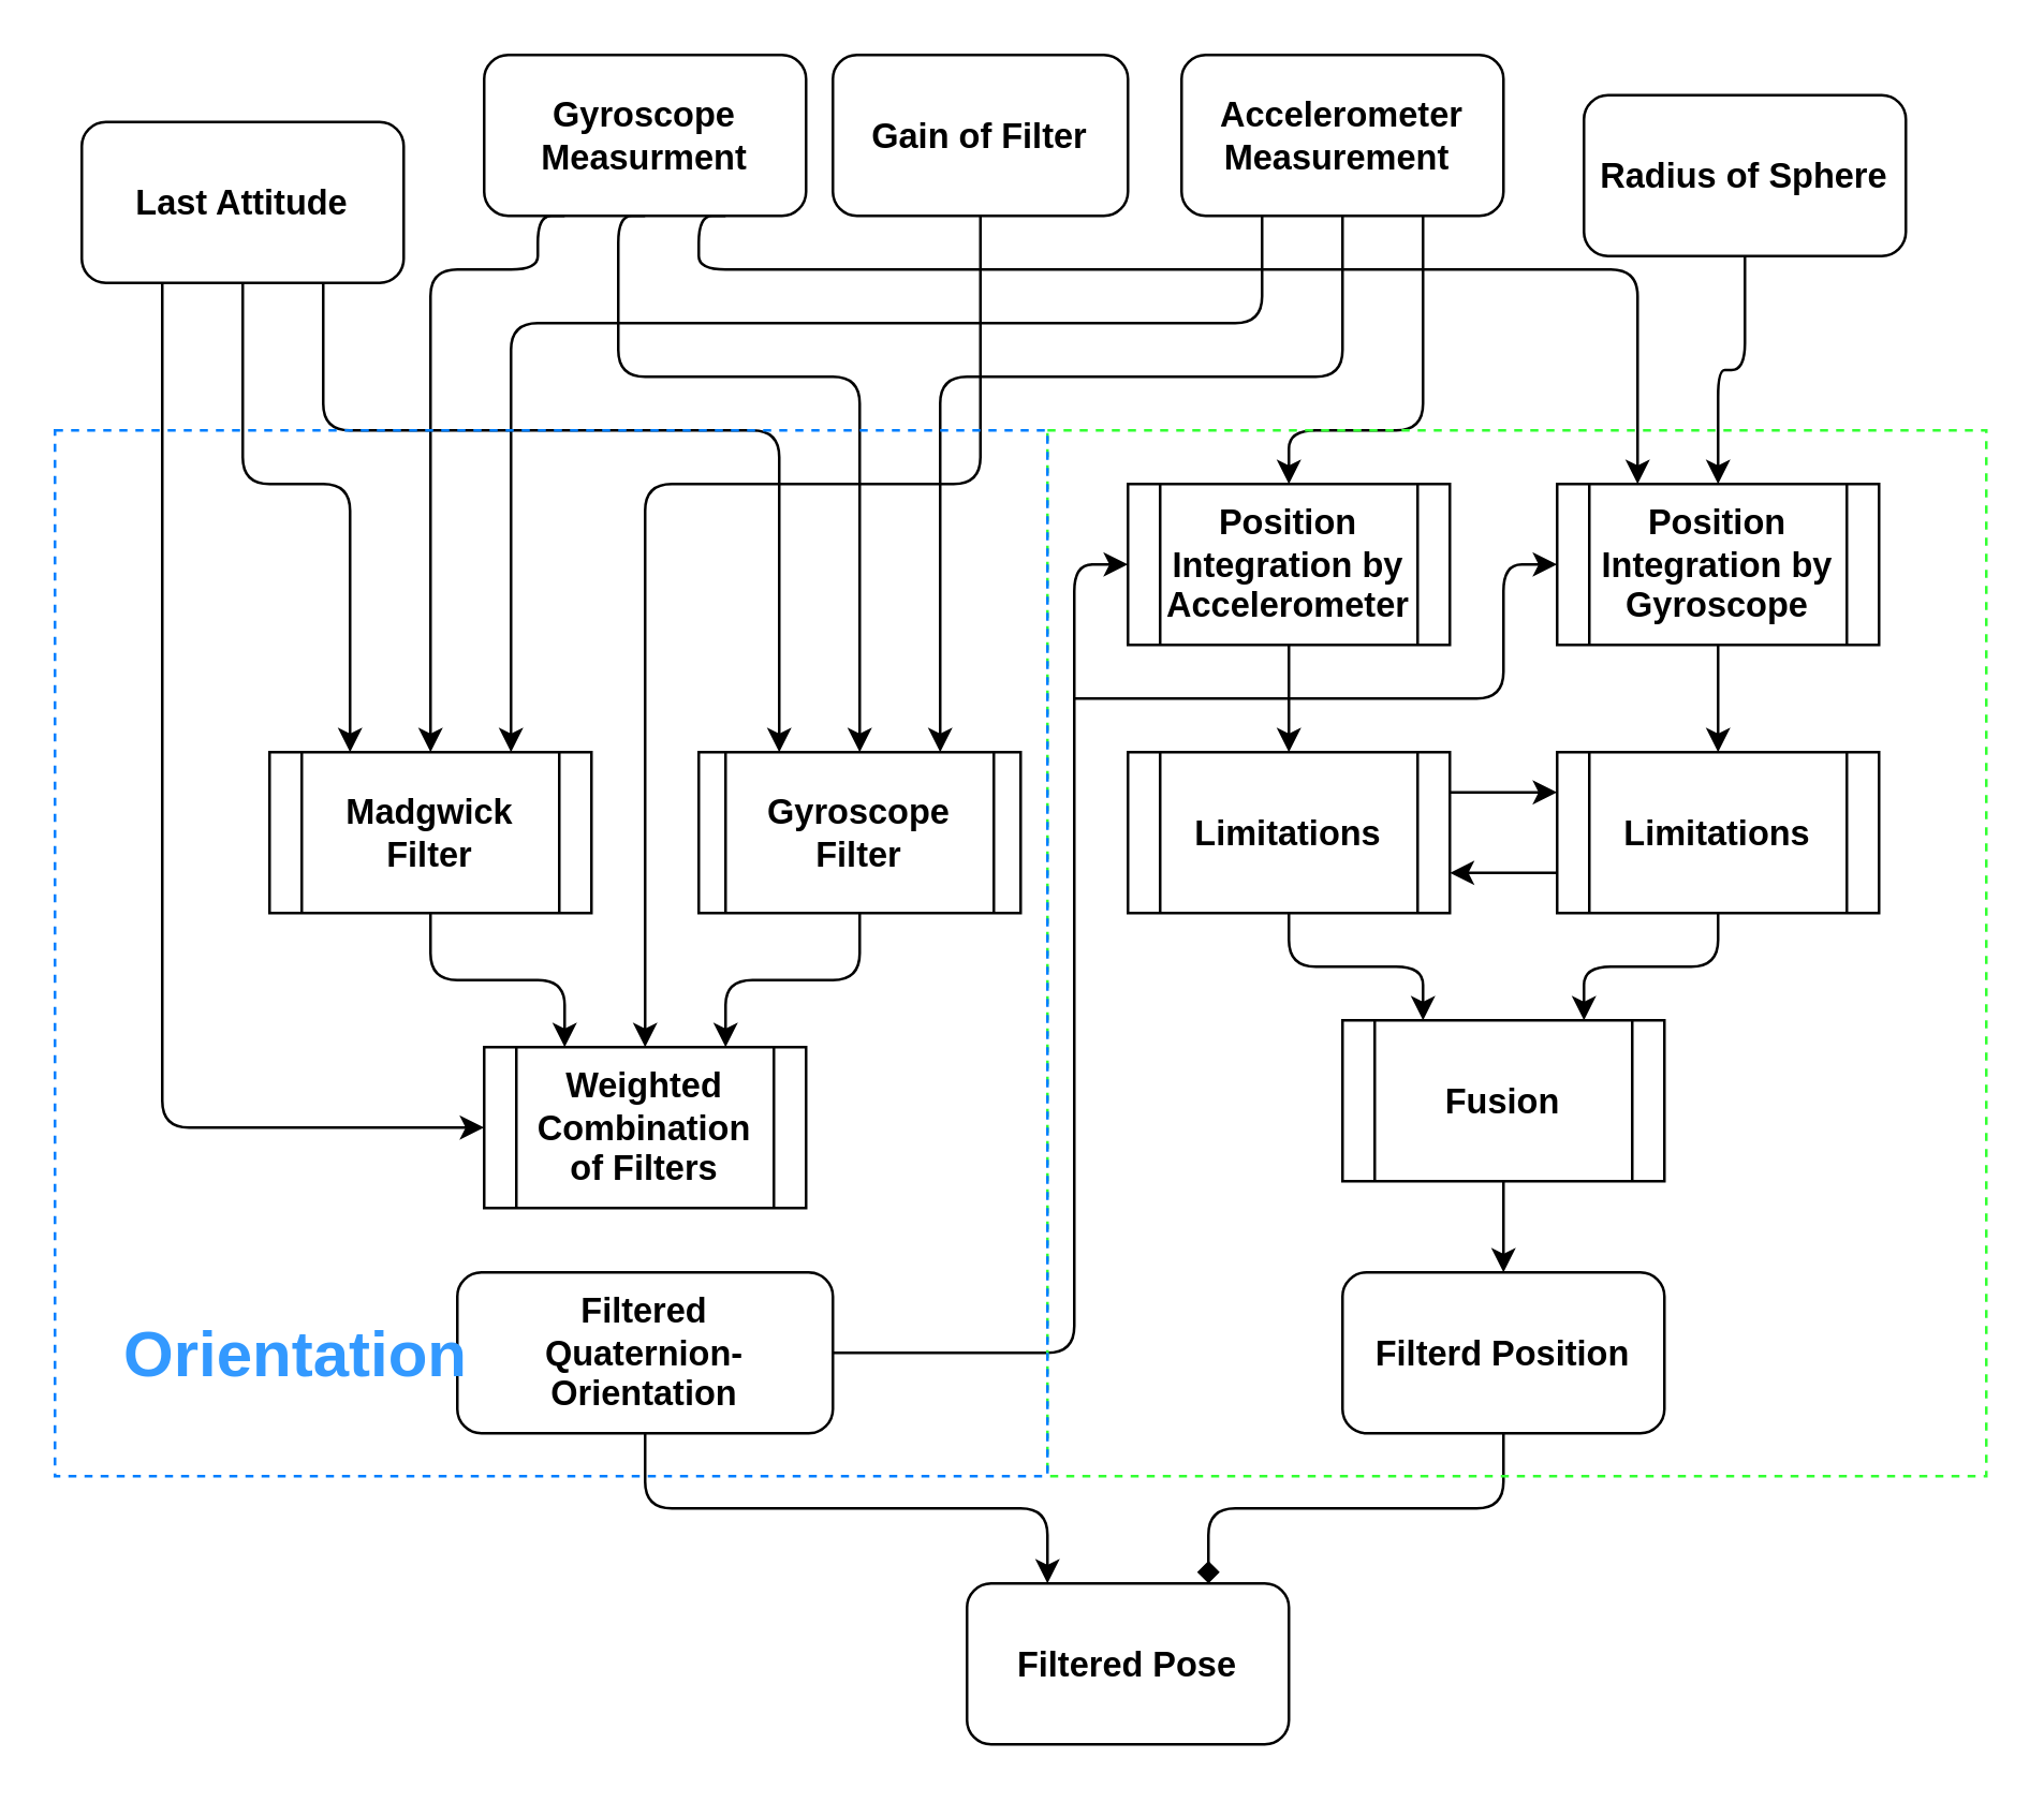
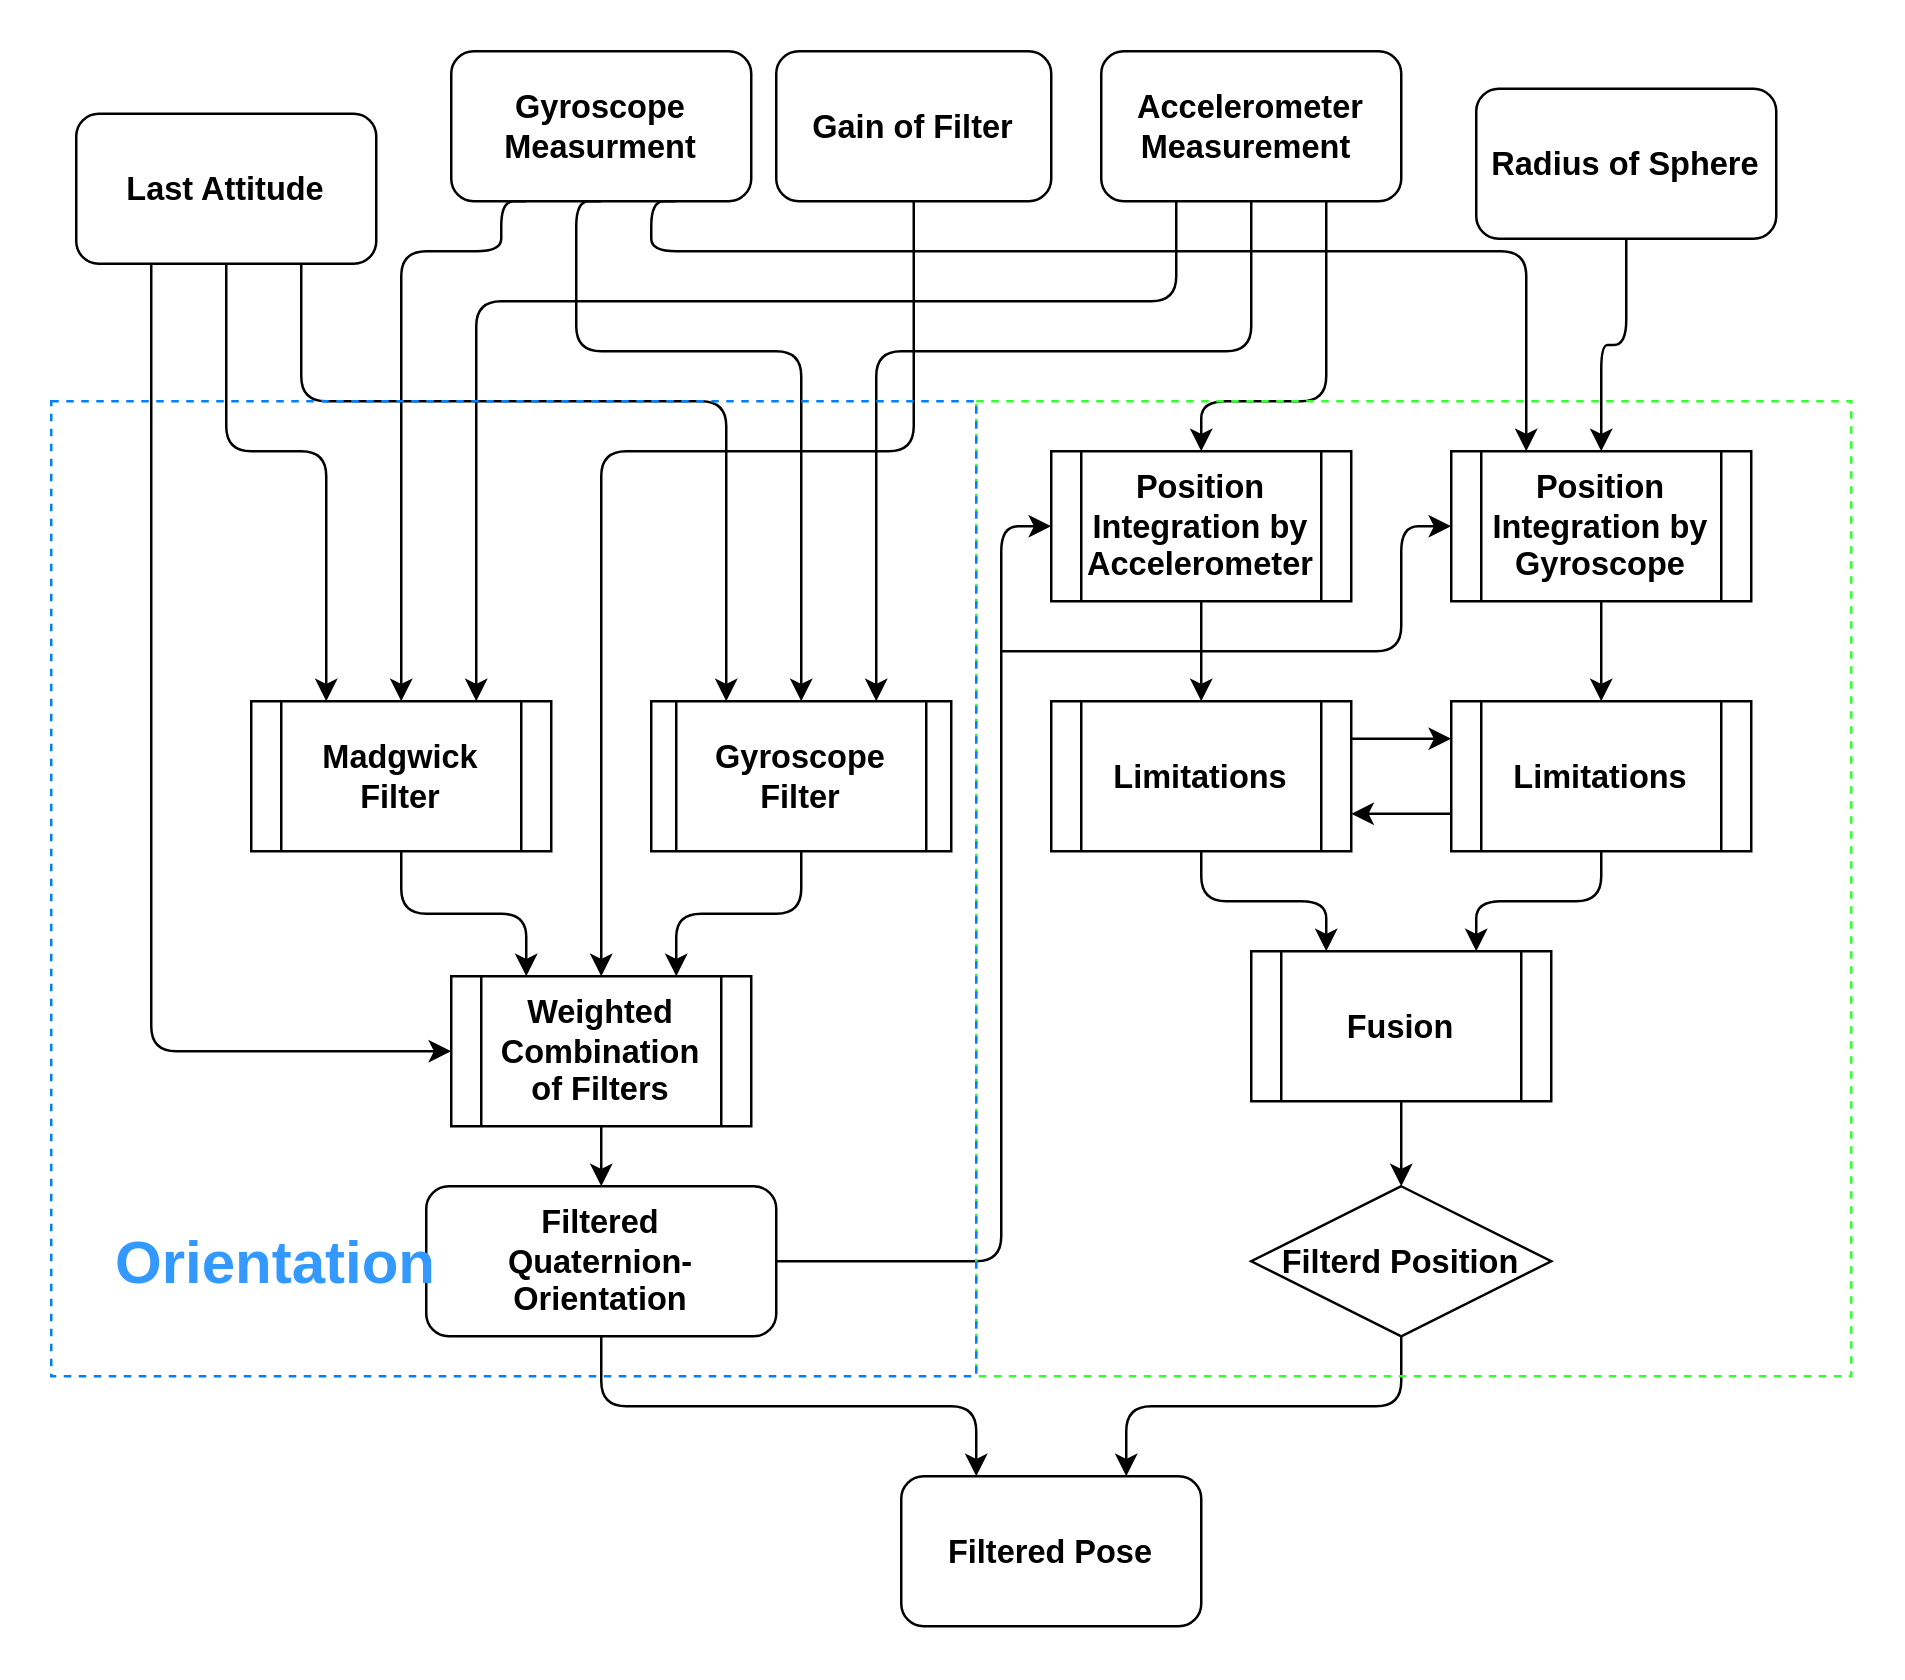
+ <mxCell id="28" style="edgeStyle=orthogonalEdgeStyle;rounded=1;orthogonalLoop=1;jettySize=auto;html=1;exitX=0.5;exitY=1;exitDx=0;exitDy=0;entryX=0.5;entryY=0;entryDx=0;entryDy=0;fontSize=13;fontStyle=1" parent="1" source="29" target="20" edge="1"><mxGeometry relative="1" as="geometry" /></mxCell>
- <mxCell id="24" value="Filterd Position" style="rounded=1;whiteSpace=wrap;html=1;fontSize=13;fontStyle=1" parent="1" vertex="1"><mxGeometry x="500" y="474" width="120" height="60" as="geometry" /></mxCell>
+ <mxCell id="24" value="Filterd Position" style="rhombus;whiteSpace=wrap;html=1;fontSize=13;fontStyle=1;" parent="1" vertex="1"><mxGeometry x="500" y="474" width="120" height="60" as="geometry" /></mxCell>
- <mxCell id="23" style="edgeStyle=orthogonalEdgeStyle;rounded=1;orthogonalLoop=1;jettySize=auto;html=1;exitX=0.5;exitY=1;exitDx=0;exitDy=0;entryX=0.75;entryY=0;entryDx=0;entryDy=0;fontSize=13;fontStyle=1;endArrow=diamond;" parent="1" source="24" target="25" edge="1"><mxGeometry relative="1" as="geometry"><mxPoint x="470" y="580" as="targetPoint" /></mxGeometry></mxCell>
+ <mxCell id="23" style="edgeStyle=orthogonalEdgeStyle;rounded=1;orthogonalLoop=1;jettySize=auto;html=1;exitX=0.5;exitY=1;exitDx=0;exitDy=0;entryX=0.75;entryY=0;entryDx=0;entryDy=0;fontSize=13;fontStyle=1" parent="1" source="24" target="25" edge="1"><mxGeometry relative="1" as="geometry"><mxPoint x="470" y="580" as="targetPoint" /></mxGeometry></mxCell>
